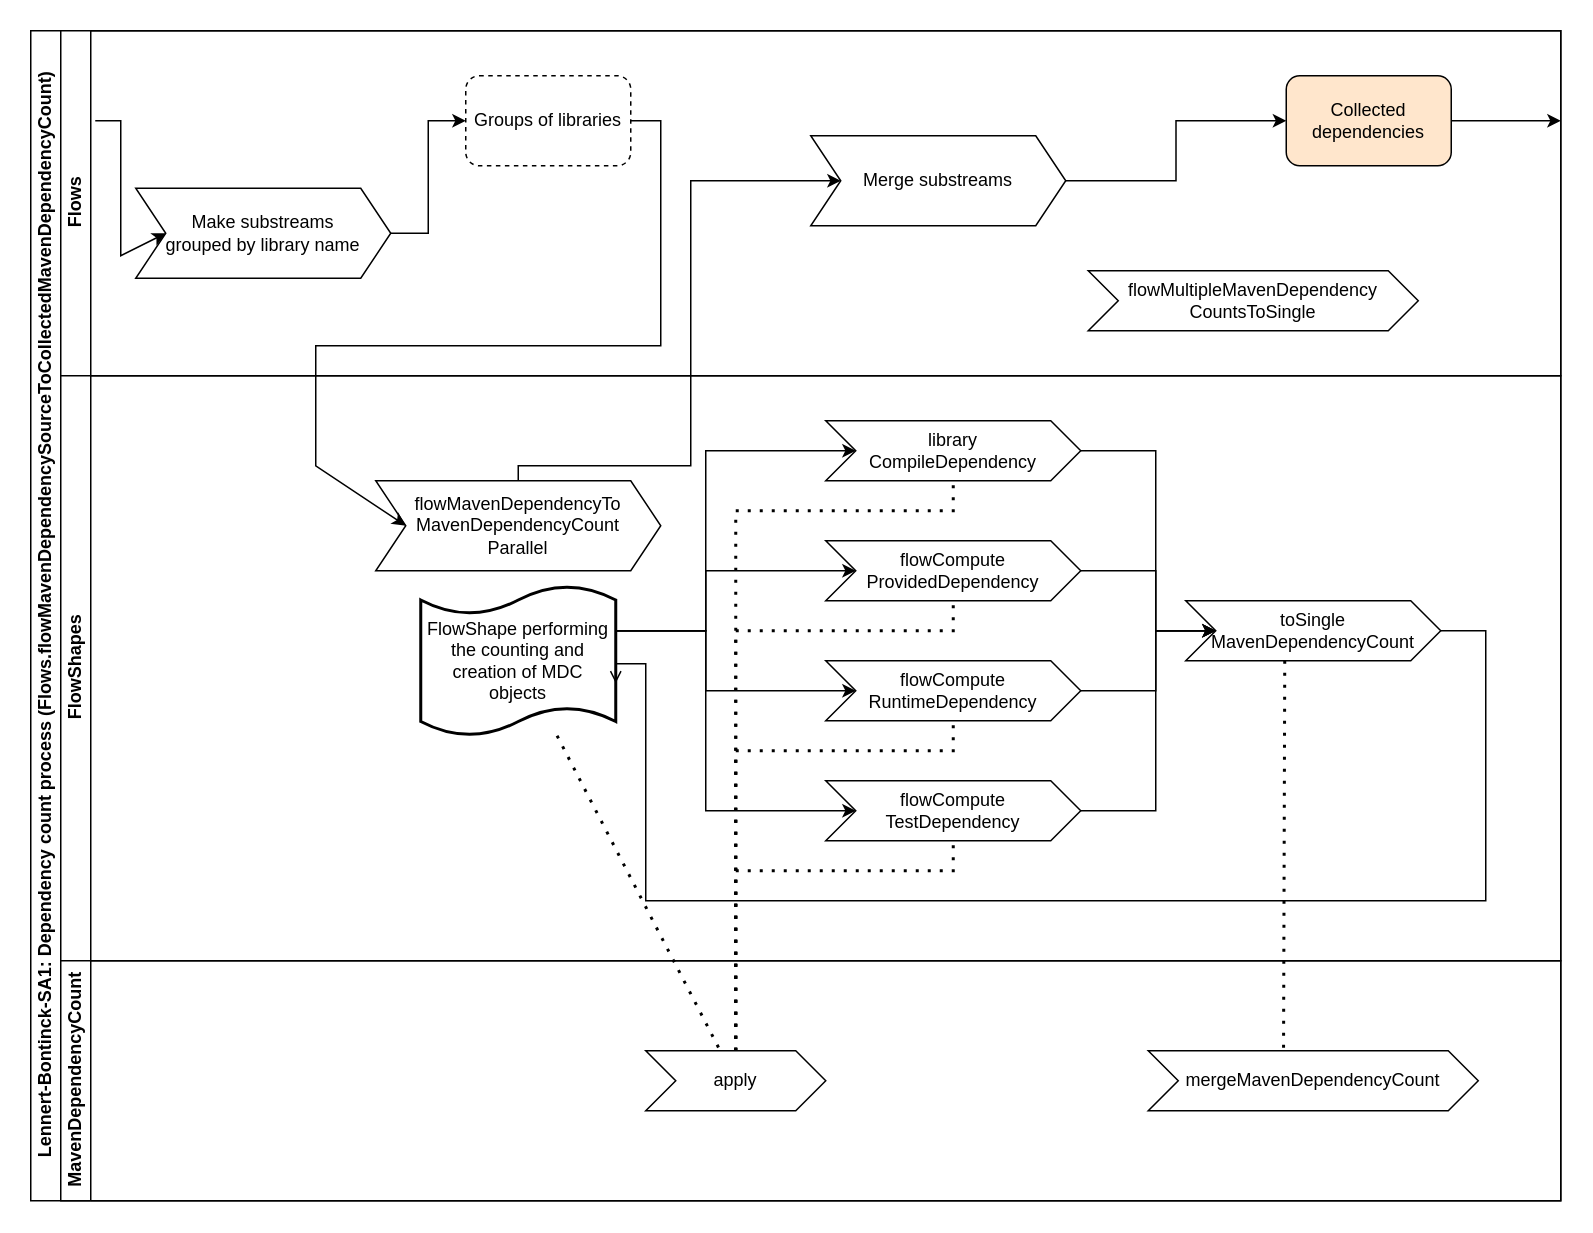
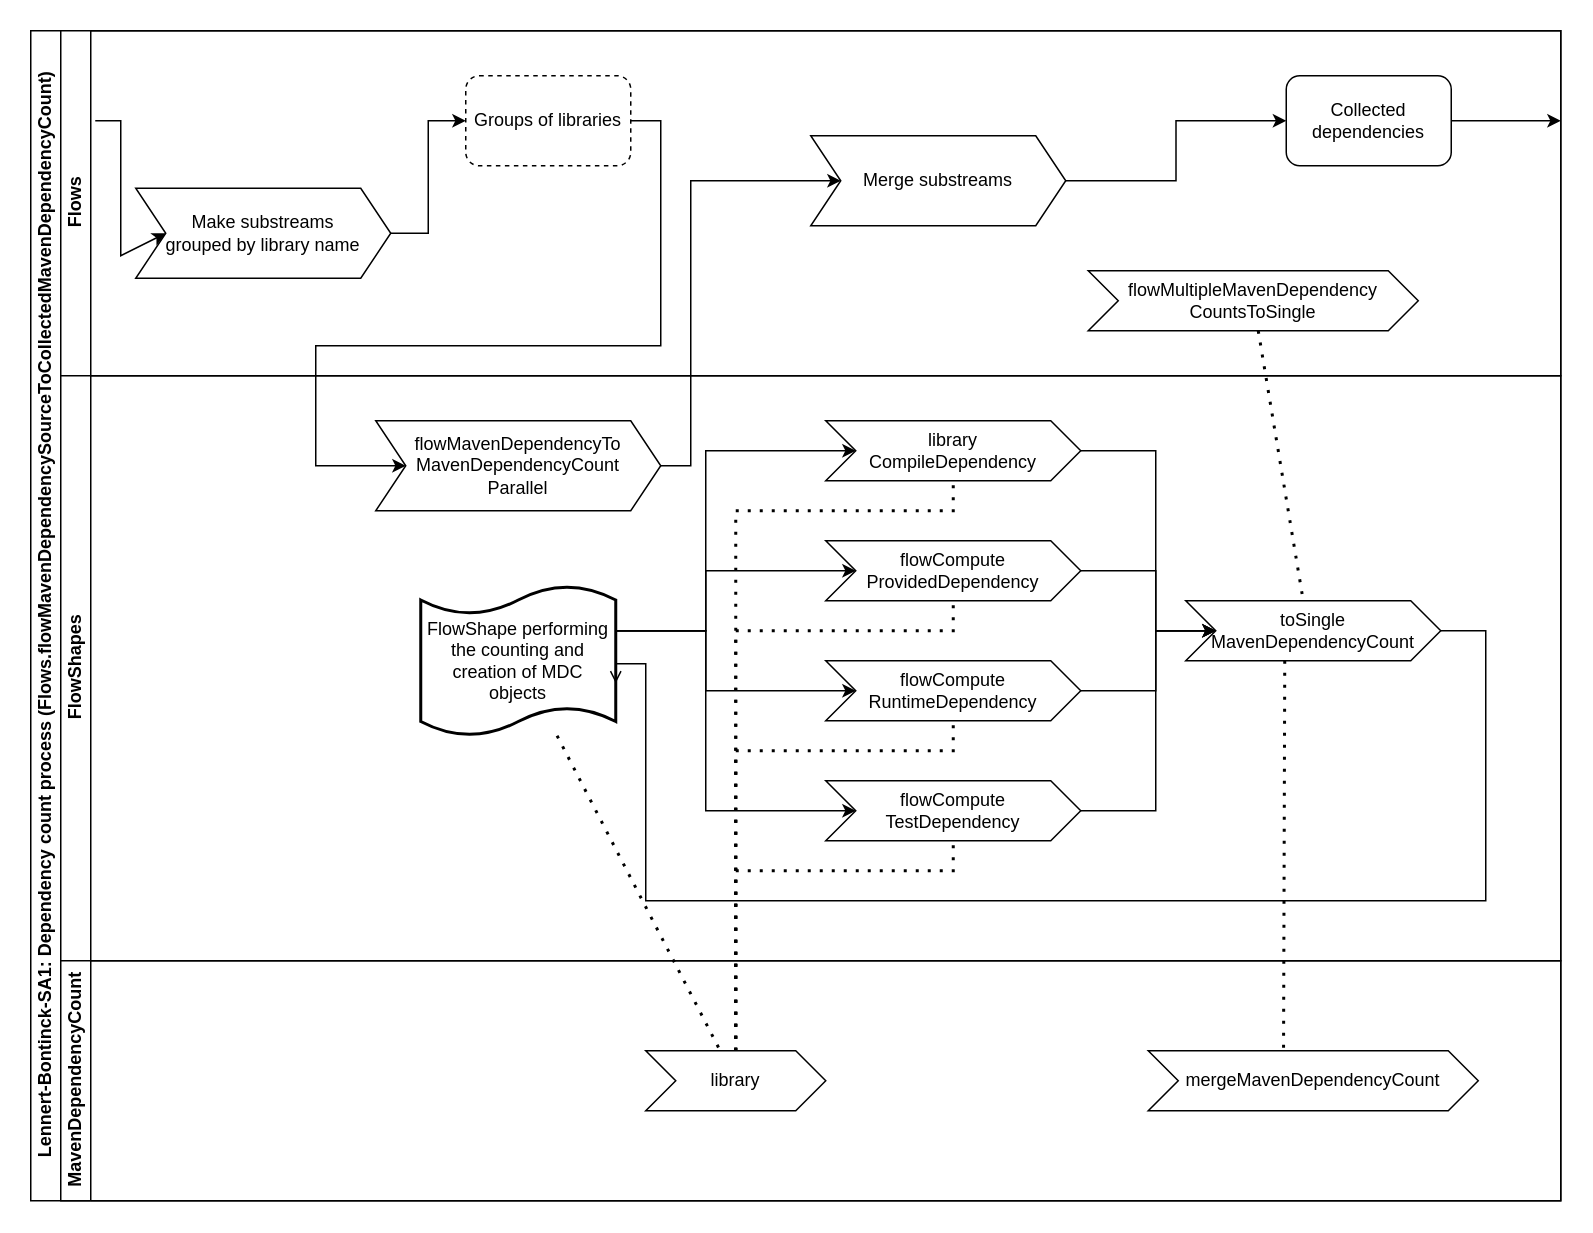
- <mxCell id="10" value="Collected dependencies" style="rounded=1;whiteSpace=wrap;html=1;fillColor=#ffe6cc;" parent="4" vertex="1"><mxGeometry x="817" y="30" width="110" height="60" as="geometry" /></mxCell>
+ <mxCell id="10" value="Collected dependencies" style="rounded=1;whiteSpace=wrap;html=1;" parent="4" vertex="1"><mxGeometry x="817" y="30" width="110" height="60" as="geometry" /></mxCell>
+ <mxCell id="3" value="" style="endArrow=none;dashed=1;html=1;dashPattern=1 3;strokeWidth=2;entryX=0.5;entryY=1;entryDx=0;entryDy=0;" parent="2" source="13" target="31" edge="1"><mxGeometry width="50" height="50" relative="1" as="geometry"><mxPoint x="865" y="520" as="sourcePoint" /><mxPoint x="600" y="450" as="targetPoint" /></mxGeometry></mxCell>
- <mxCell id="15" value="&lt;div&gt;flowMavenDependency&lt;span&gt;To&lt;/span&gt;&lt;/div&gt;&lt;div&gt;&lt;span&gt;MavenDependencyCount&lt;/span&gt;&lt;/div&gt;&lt;div&gt;&lt;span&gt;Parallel&lt;/span&gt;&lt;/div&gt;" style="shape=step;perimeter=stepPerimeter;whiteSpace=wrap;html=1;fixedSize=1;" parent="14" vertex="1"><mxGeometry x="210" y="70" width="190" height="60" as="geometry" /></mxCell>
+ <mxCell id="15" value="&lt;div&gt;flowMavenDependency&lt;span&gt;To&lt;/span&gt;&lt;/div&gt;&lt;div&gt;&lt;span&gt;MavenDependencyCount&lt;/span&gt;&lt;/div&gt;&lt;div&gt;&lt;span&gt;Parallel&lt;/span&gt;&lt;/div&gt;" style="shape=step;perimeter=stepPerimeter;whiteSpace=wrap;html=1;fixedSize=1;" parent="14" vertex="1"><mxGeometry x="210" y="30" width="190" height="60" as="geometry" /></mxCell>
- <mxCell id="36" value="apply" style="shape=step;perimeter=stepPerimeter;whiteSpace=wrap;html=1;fixedSize=1;" parent="34" vertex="1"><mxGeometry x="390" y="60" width="120" height="40" as="geometry" /></mxCell>
+ <mxCell id="36" value="library" style="shape=step;perimeter=stepPerimeter;whiteSpace=wrap;html=1;fixedSize=1;" parent="34" vertex="1"><mxGeometry x="390" y="60" width="120" height="40" as="geometry" /></mxCell>
